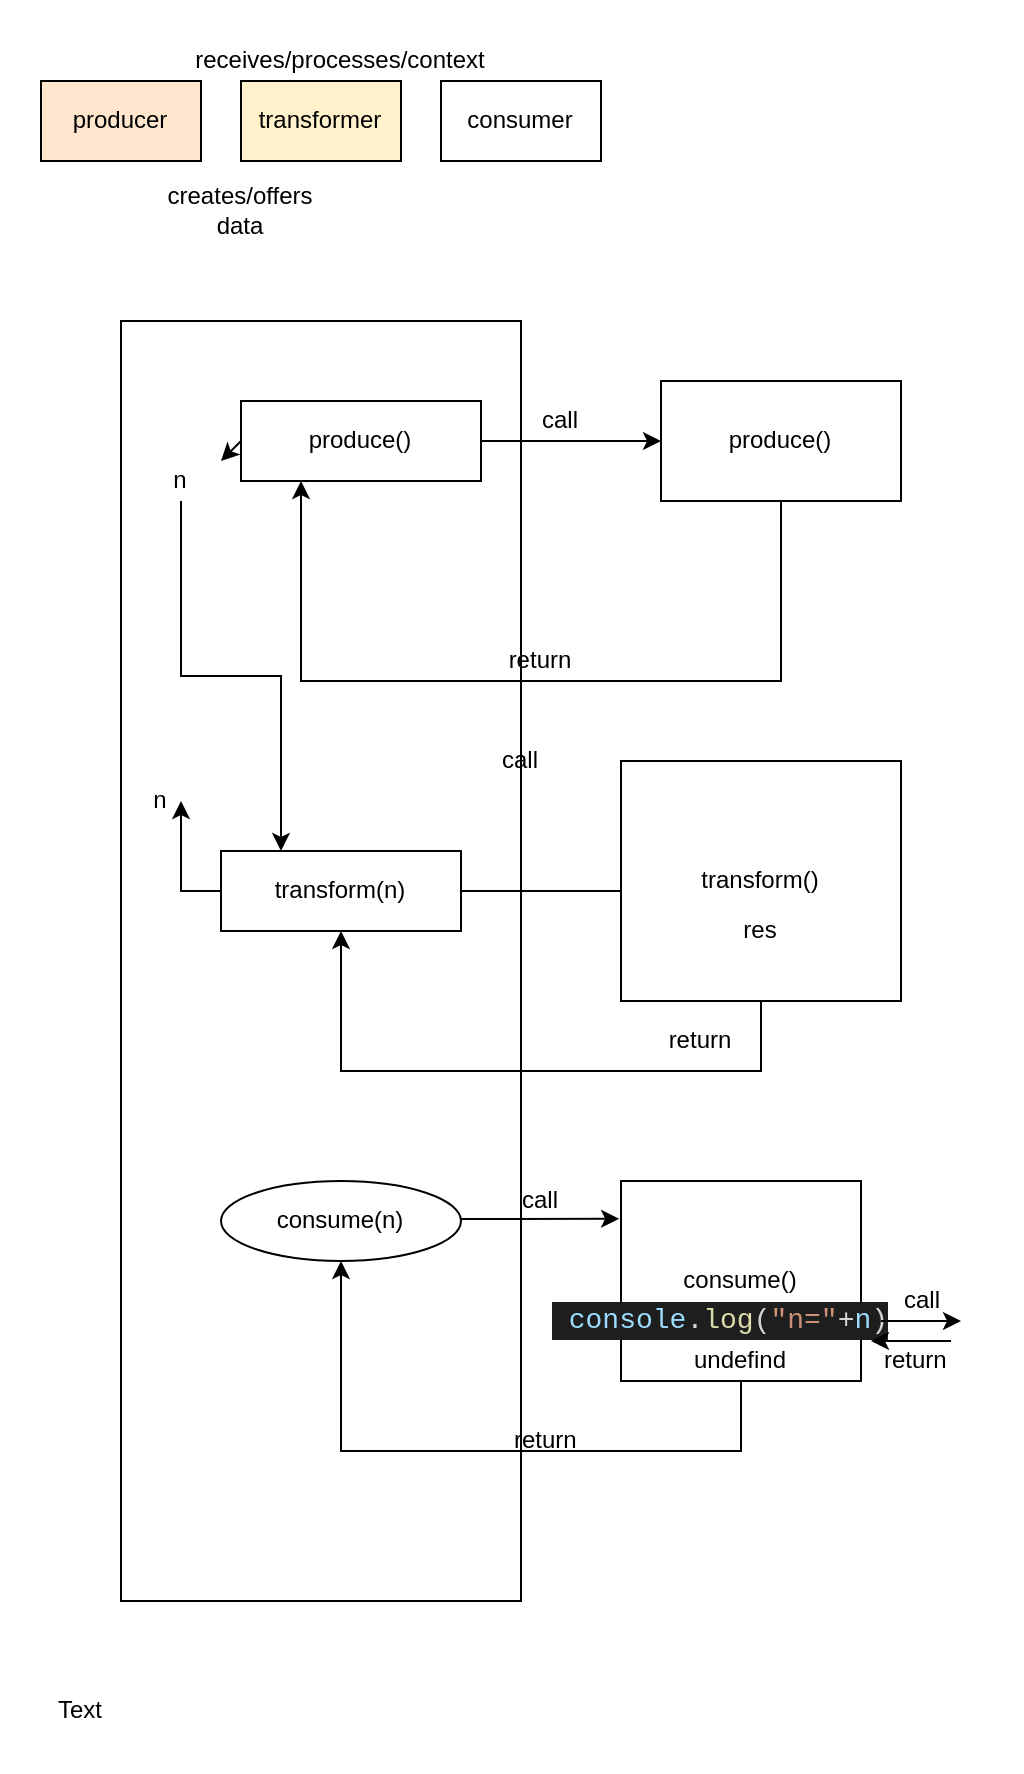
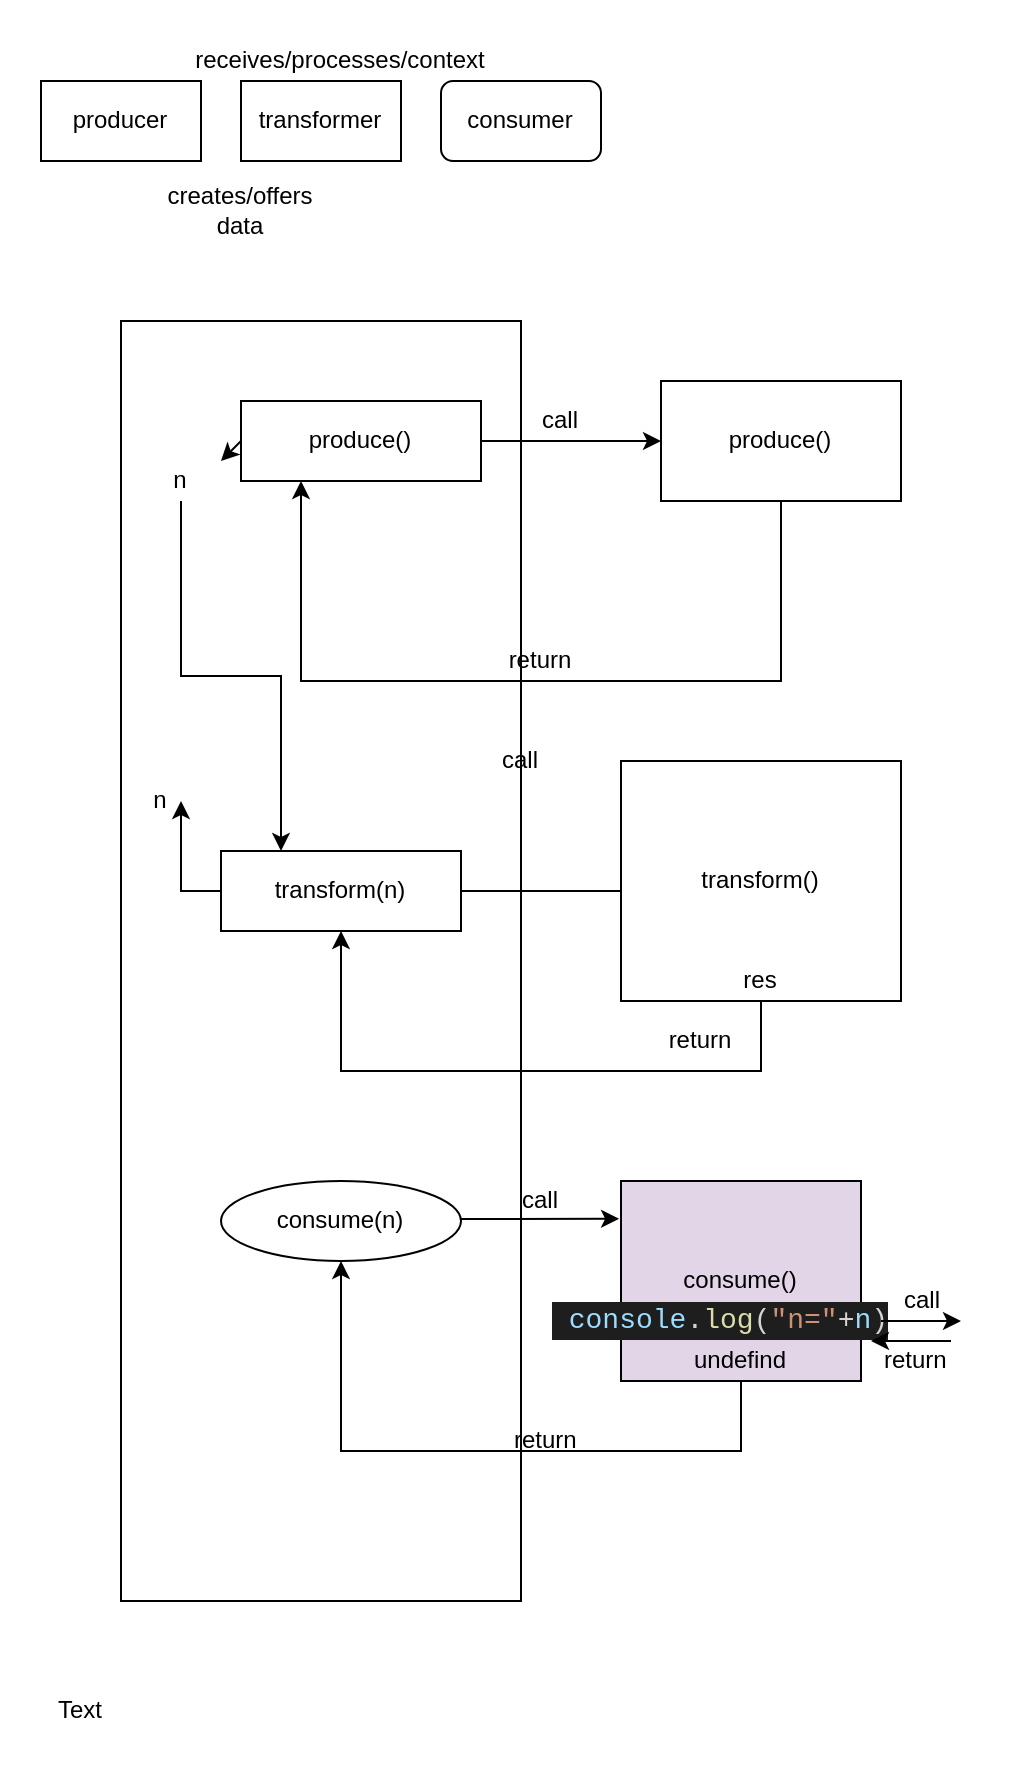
- <mxCell id="3" value="producer" style="rounded=0;whiteSpace=wrap;html=1;fillColor=#ffe6cc;" parent="1" vertex="1"><mxGeometry x="20" y="40" width="80" height="40" as="geometry" /></mxCell>
+ <mxCell id="3" value="producer" style="rounded=0;whiteSpace=wrap;html=1;" parent="1" vertex="1"><mxGeometry x="20" y="40" width="80" height="40" as="geometry" /></mxCell>
- <mxCell id="4" value="transformer" style="rounded=0;whiteSpace=wrap;html=1;fillColor=#fff2cc;" parent="1" vertex="1"><mxGeometry x="120" y="40" width="80" height="40" as="geometry" /></mxCell>
+ <mxCell id="4" value="transformer" style="rounded=0;whiteSpace=wrap;html=1;" parent="1" vertex="1"><mxGeometry x="120" y="40" width="80" height="40" as="geometry" /></mxCell>
- <mxCell id="5" value="consumer" style="rounded=0;whiteSpace=wrap;html=1;" parent="1" vertex="1"><mxGeometry x="220" y="40" width="80" height="40" as="geometry" /></mxCell>
+ <mxCell id="5" value="consumer" style="whiteSpace=wrap;html=1;rounded=1;" parent="1" vertex="1"><mxGeometry x="220" y="40" width="80" height="40" as="geometry" /></mxCell>
- <mxCell id="25" value="res&lt;br&gt;" style="text;html=1;strokeColor=none;fillColor=none;align=center;verticalAlign=middle;whiteSpace=wrap;rounded=0;" parent="1" vertex="1"><mxGeometry x="360" y="455" width="40" height="20" as="geometry" /></mxCell>
+ <mxCell id="25" value="res&lt;br&gt;" style="text;html=1;strokeColor=none;fillColor=none;align=center;verticalAlign=middle;whiteSpace=wrap;rounded=0;" parent="1" vertex="1"><mxGeometry x="360" y="480" width="40" height="20" as="geometry" /></mxCell>
- <mxCell id="30" value="consume()&lt;br&gt;" style="rounded=0;whiteSpace=wrap;html=1;" parent="1" vertex="1"><mxGeometry x="310" y="590" width="120" height="100" as="geometry" /></mxCell>
+ <mxCell id="30" value="consume()&lt;br&gt;" style="rounded=0;whiteSpace=wrap;html=1;fillColor=#e1d5e7;" parent="1" vertex="1"><mxGeometry x="310" y="590" width="120" height="100" as="geometry" /></mxCell>
